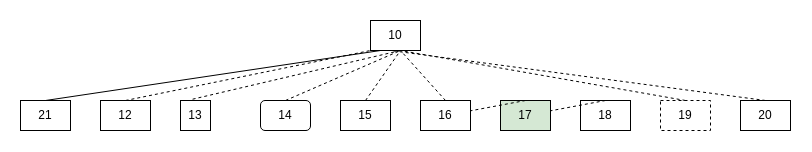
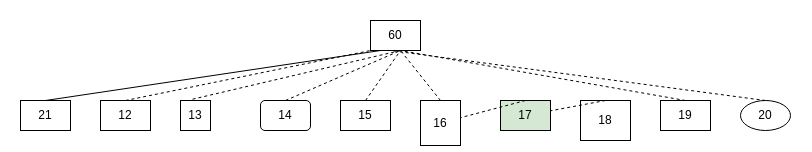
- <mxCell id="2" value="10" style="rounded=0;whiteSpace=wrap;html=1;" vertex="1" parent="1"><mxGeometry x="370" y="20" width="50" height="30" as="geometry" /></mxCell>
+ <mxCell id="2" value="60" style="rounded=0;whiteSpace=wrap;html=1;" vertex="1" parent="1"><mxGeometry x="370" y="20" width="50" height="30" as="geometry" /></mxCell>
- <mxCell id="8" value="16" style="rounded=0;whiteSpace=wrap;html=1;" vertex="1" parent="1"><mxGeometry x="420" y="100" width="50" height="30" as="geometry" /></mxCell>
+ <mxCell id="8" value="16" style="rounded=0;whiteSpace=wrap;html=1;" vertex="1" parent="1"><mxGeometry x="420" y="100" width="40" height="45" as="geometry" /></mxCell>
- <mxCell id="10" value="18" style="rounded=0;whiteSpace=wrap;html=1;" vertex="1" parent="1"><mxGeometry x="580" y="100" width="50" height="30" as="geometry" /></mxCell>
+ <mxCell id="10" value="18" style="rounded=0;whiteSpace=wrap;html=1;" vertex="1" parent="1"><mxGeometry x="580" y="100" width="50" height="40" as="geometry" /></mxCell>
- <mxCell id="11" value="19" style="rounded=0;whiteSpace=wrap;html=1;dashed=1;" vertex="1" parent="1"><mxGeometry x="660" y="100" width="50" height="30" as="geometry" /></mxCell>
+ <mxCell id="11" value="19" style="rounded=0;whiteSpace=wrap;html=1;" vertex="1" parent="1"><mxGeometry x="660" y="100" width="50" height="30" as="geometry" /></mxCell>
- <mxCell id="12" value="20" style="rounded=0;whiteSpace=wrap;html=1;" vertex="1" parent="1"><mxGeometry x="740" y="100" width="50" height="30" as="geometry" /></mxCell>
+ <mxCell id="12" value="20" style="ellipse;whiteSpace=wrap;html=1;" vertex="1" parent="1"><mxGeometry x="740" y="100" width="50" height="30" as="geometry" /></mxCell>
